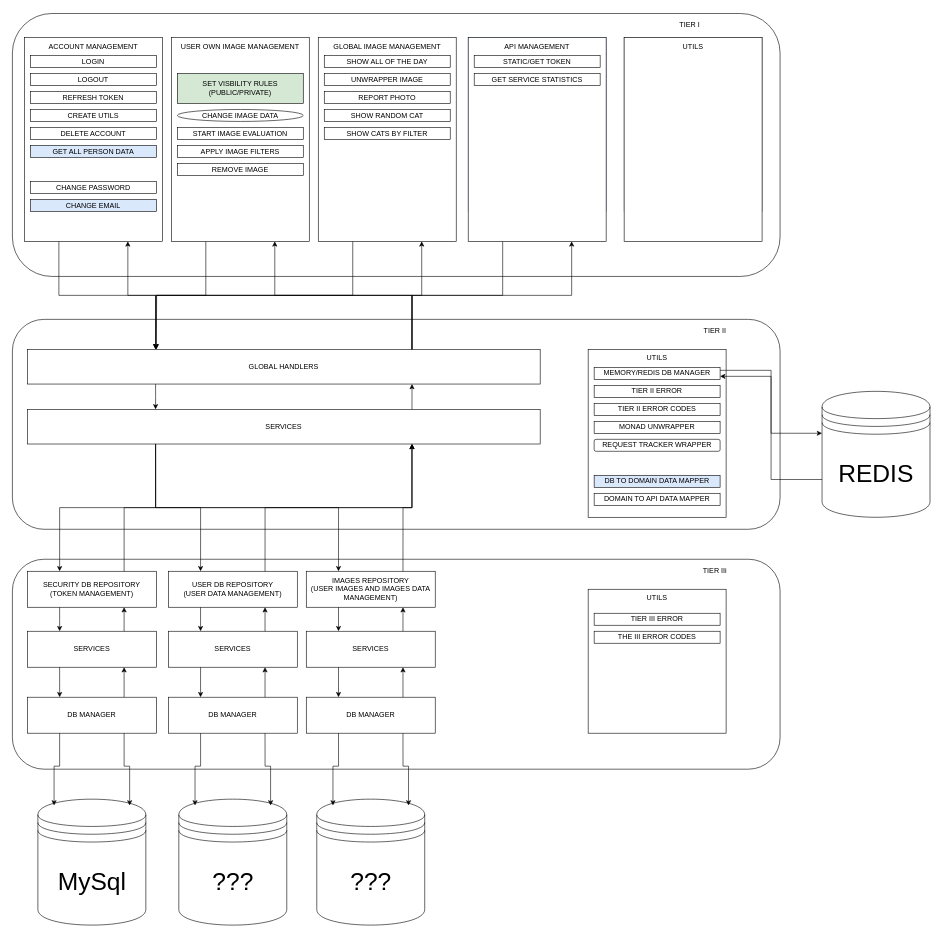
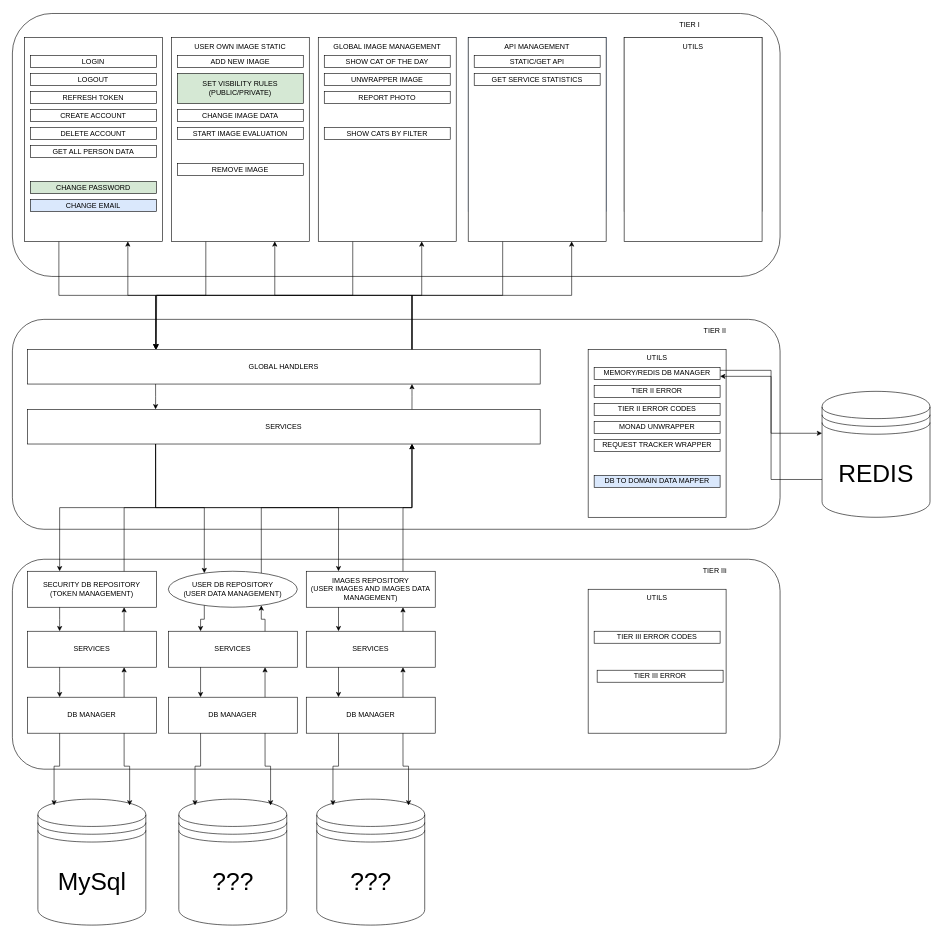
- <mxCell id="75" value="ACCOUNT MANAGEMENT" style="text;html=1;strokeColor=none;fillColor=none;align=center;verticalAlign=middle;whiteSpace=wrap;rounded=0;" parent="1" vertex="1"><mxGeometry x="40" y="62" width="230" height="30" as="geometry" /></mxCell>
- <mxCell id="84" value="USER OWN IMAGE MANAGEMENT" style="text;html=1;strokeColor=none;fillColor=none;align=center;verticalAlign=middle;whiteSpace=wrap;rounded=0;" parent="1" vertex="1"><mxGeometry x="285" y="62" width="230" height="30" as="geometry" /></mxCell>
+ <mxCell id="84" value="USER OWN IMAGE STATIC" style="text;html=1;strokeColor=none;fillColor=none;align=center;verticalAlign=middle;whiteSpace=wrap;rounded=0;" parent="1" vertex="1"><mxGeometry x="285" y="62" width="230" height="30" as="geometry" /></mxCell>
+ <mxCell id="85" value="ADD NEW IMAGE" style="rounded=0;whiteSpace=wrap;html=1;" parent="1" vertex="1"><mxGeometry x="295" y="92" width="210" height="20" as="geometry" /></mxCell>
- <mxCell id="93" value="SHOW ALL OF THE DAY" style="rounded=0;whiteSpace=wrap;html=1;" parent="1" vertex="1"><mxGeometry x="540" y="92" width="210" height="20" as="geometry" /></mxCell>
+ <mxCell id="93" value="SHOW CAT OF THE DAY" style="rounded=0;whiteSpace=wrap;html=1;" parent="1" vertex="1"><mxGeometry x="540" y="92" width="210" height="20" as="geometry" /></mxCell>
- <mxCell id="100" value="STATIC/GET TOKEN" style="rounded=0;whiteSpace=wrap;html=1;" parent="1" vertex="1"><mxGeometry x="790" y="92" width="210" height="20" as="geometry" /></mxCell>
+ <mxCell id="100" value="STATIC/GET API" style="rounded=0;whiteSpace=wrap;html=1;" parent="1" vertex="1"><mxGeometry x="790" y="92" width="210" height="20" as="geometry" /></mxCell>
- <mxCell id="78" value="CREATE UTILS" style="rounded=0;whiteSpace=wrap;html=1;" parent="1" vertex="1"><mxGeometry x="50" y="182" width="210" height="20" as="geometry" /></mxCell>
+ <mxCell id="78" value="CREATE ACCOUNT" style="rounded=0;whiteSpace=wrap;html=1;" parent="1" vertex="1"><mxGeometry x="50" y="182" width="210" height="20" as="geometry" /></mxCell>
- <mxCell id="87" value="CHANGE IMAGE DATA" style="ellipse;whiteSpace=wrap;html=1;" parent="1" vertex="1"><mxGeometry x="295" y="182" width="210" height="20" as="geometry" /></mxCell>
+ <mxCell id="87" value="CHANGE IMAGE DATA" style="rounded=0;whiteSpace=wrap;html=1;" parent="1" vertex="1"><mxGeometry x="295" y="182" width="210" height="20" as="geometry" /></mxCell>
- <mxCell id="96" value="SHOW RANDOM CAT" style="rounded=0;whiteSpace=wrap;html=1;" parent="1" vertex="1"><mxGeometry x="540" y="182" width="210" height="20" as="geometry" /></mxCell>
- <mxCell id="80" value="GET ALL PERSON DATA" style="rounded=0;whiteSpace=wrap;html=1;fillColor=#dae8fc;" parent="1" vertex="1"><mxGeometry x="50" y="242" width="210" height="20" as="geometry" /></mxCell>
+ <mxCell id="80" value="GET ALL PERSON DATA" style="rounded=0;whiteSpace=wrap;html=1;" parent="1" vertex="1"><mxGeometry x="50" y="242" width="210" height="20" as="geometry" /></mxCell>
- <mxCell id="89" value="APPLY IMAGE FILTERS" style="rounded=0;whiteSpace=wrap;html=1;" parent="1" vertex="1"><mxGeometry x="295" y="242" width="210" height="20" as="geometry" /></mxCell>
- <mxCell id="81" value="CHANGE PASSWORD" style="rounded=0;whiteSpace=wrap;html=1;" parent="1" vertex="1"><mxGeometry x="50" y="302" width="210" height="20" as="geometry" /></mxCell>
+ <mxCell id="81" value="CHANGE PASSWORD" style="rounded=0;whiteSpace=wrap;html=1;fillColor=#d5e8d4;" parent="1" vertex="1"><mxGeometry x="50" y="302" width="210" height="20" as="geometry" /></mxCell>
- <mxCell id="16" value="REQUEST TRACKER WRAPPER" style="whiteSpace=wrap;html=1;rounded=1;" parent="3" vertex="1"><mxGeometry x="970" y="200" width="210" height="20" as="geometry" /></mxCell>
+ <mxCell id="16" value="REQUEST TRACKER WRAPPER" style="rounded=0;whiteSpace=wrap;html=1;" parent="3" vertex="1"><mxGeometry x="970" y="200" width="210" height="20" as="geometry" /></mxCell>
- <mxCell id="18" value="DOMAIN TO API DATA MAPPER" style="rounded=0;whiteSpace=wrap;html=1;" parent="3" vertex="1"><mxGeometry x="970" y="290" width="210" height="20" as="geometry" /></mxCell>
- <mxCell id="30" value="USER DB REPOSITORY &lt;br&gt;(USER DATA MANAGEMENT)" style="rounded=0;whiteSpace=wrap;html=1;labelBackgroundColor=none;strokeColor=default;fillColor=none;gradientColor=none;" parent="1" vertex="1"><mxGeometry x="280" y="952" width="215" height="60" as="geometry" /></mxCell>
+ <mxCell id="30" value="USER DB REPOSITORY &lt;br&gt;(USER DATA MANAGEMENT)" style="ellipse;whiteSpace=wrap;html=1;labelBackgroundColor=none;strokeColor=default;fillColor=none;gradientColor=none;" parent="1" vertex="1"><mxGeometry x="280" y="952" width="215" height="60" as="geometry" /></mxCell>
- <mxCell id="23" value="TIER III ERROR" style="rounded=0;whiteSpace=wrap;html=1;" parent="1" vertex="1"><mxGeometry x="990" y="1022" width="210" height="20" as="geometry" /></mxCell>
+ <mxCell id="23" value="TIER III ERROR" style="rounded=0;whiteSpace=wrap;html=1;" parent="1" vertex="1"><mxGeometry x="995" y="1117" width="210" height="20" as="geometry" /></mxCell>
- <mxCell id="24" value="THE III ERROR CODES" style="rounded=0;whiteSpace=wrap;html=1;" parent="1" vertex="1"><mxGeometry x="990" y="1052" width="210" height="20" as="geometry" /></mxCell>
+ <mxCell id="24" value="TIER III ERROR CODES" style="rounded=0;whiteSpace=wrap;html=1;" parent="1" vertex="1"><mxGeometry x="990" y="1052" width="210" height="20" as="geometry" /></mxCell>
